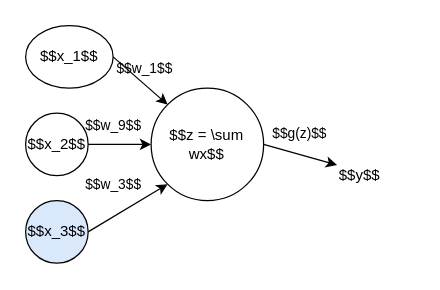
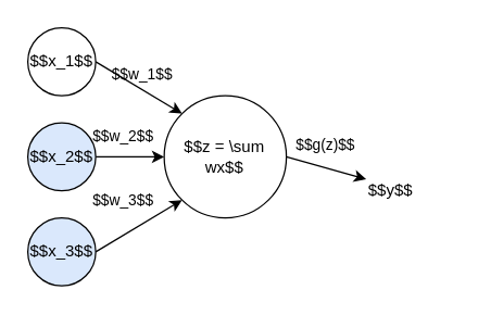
- <mxCell id="4" value="$$x_1$$" style="ellipse;whiteSpace=wrap;html=1;" vertex="1" parent="1"><mxGeometry x="20" y="20" width="70" height="50" as="geometry" /></mxCell>
+ <mxCell id="4" value="$$x_1$$" style="ellipse;whiteSpace=wrap;html=1;" vertex="1" parent="1"><mxGeometry x="20" y="20" width="50" height="50" as="geometry" /></mxCell>
- <mxCell id="12" value="$$w_9$$" style="edgeLabel;html=1;align=center;verticalAlign=middle;resizable=0;points=[];labelBackgroundColor=none;" vertex="1" connectable="0" parent="1"><mxGeometry x="110.397" y="69.996" as="geometry"><mxPoint x="-21" y="30" as="offset" /></mxGeometry></mxCell>
+ <mxCell id="12" value="$$w_2$$" style="edgeLabel;html=1;align=center;verticalAlign=middle;resizable=0;points=[];labelBackgroundColor=none;" vertex="1" connectable="0" parent="1"><mxGeometry x="110.397" y="69.996" as="geometry"><mxPoint x="-21" y="30" as="offset" /></mxGeometry></mxCell>
- <mxCell id="6" value="$$x_2$$" style="ellipse;whiteSpace=wrap;html=1;" vertex="1" parent="1"><mxGeometry x="20" y="90" width="50" height="50" as="geometry" /></mxCell>
+ <mxCell id="6" value="$$x_2$$" style="ellipse;whiteSpace=wrap;html=1;fillColor=#dae8fc;" vertex="1" parent="1"><mxGeometry x="20" y="90" width="50" height="50" as="geometry" /></mxCell>
